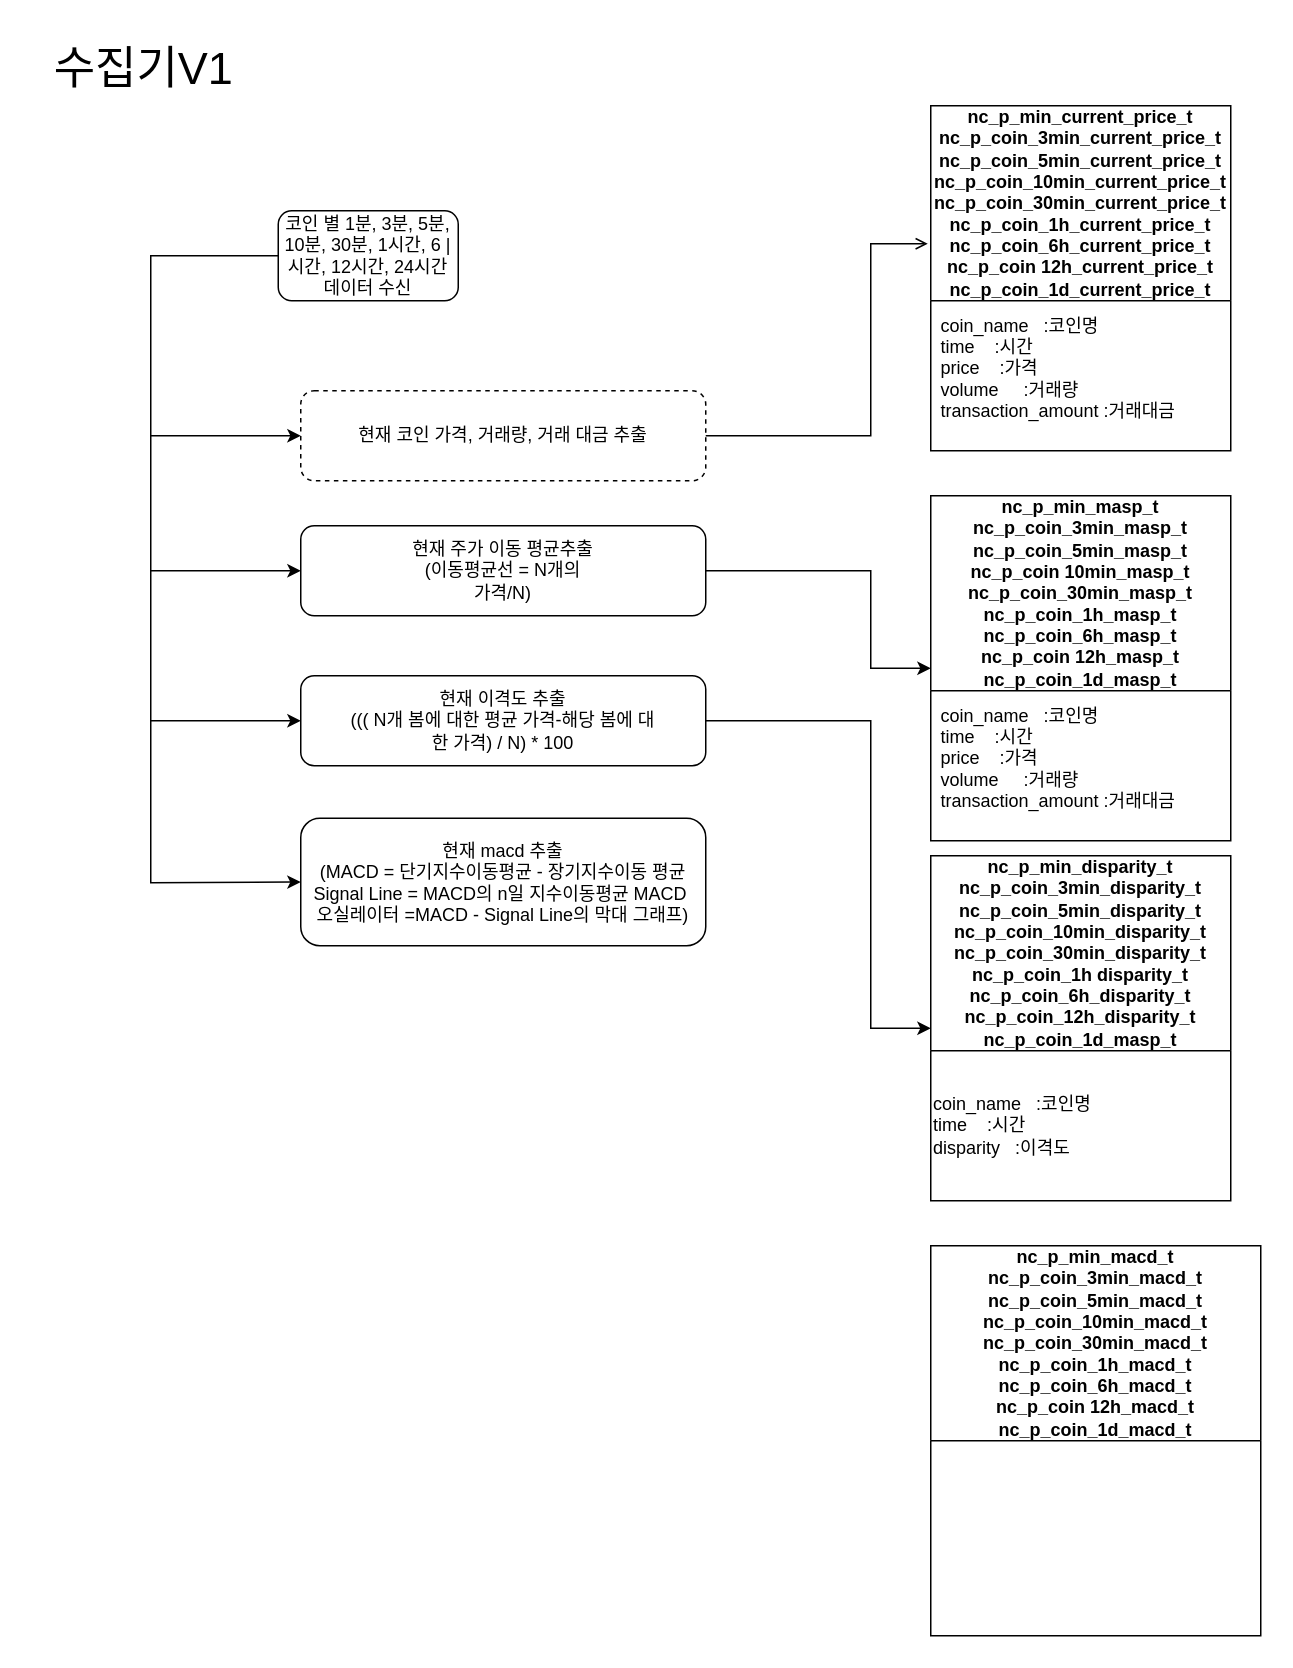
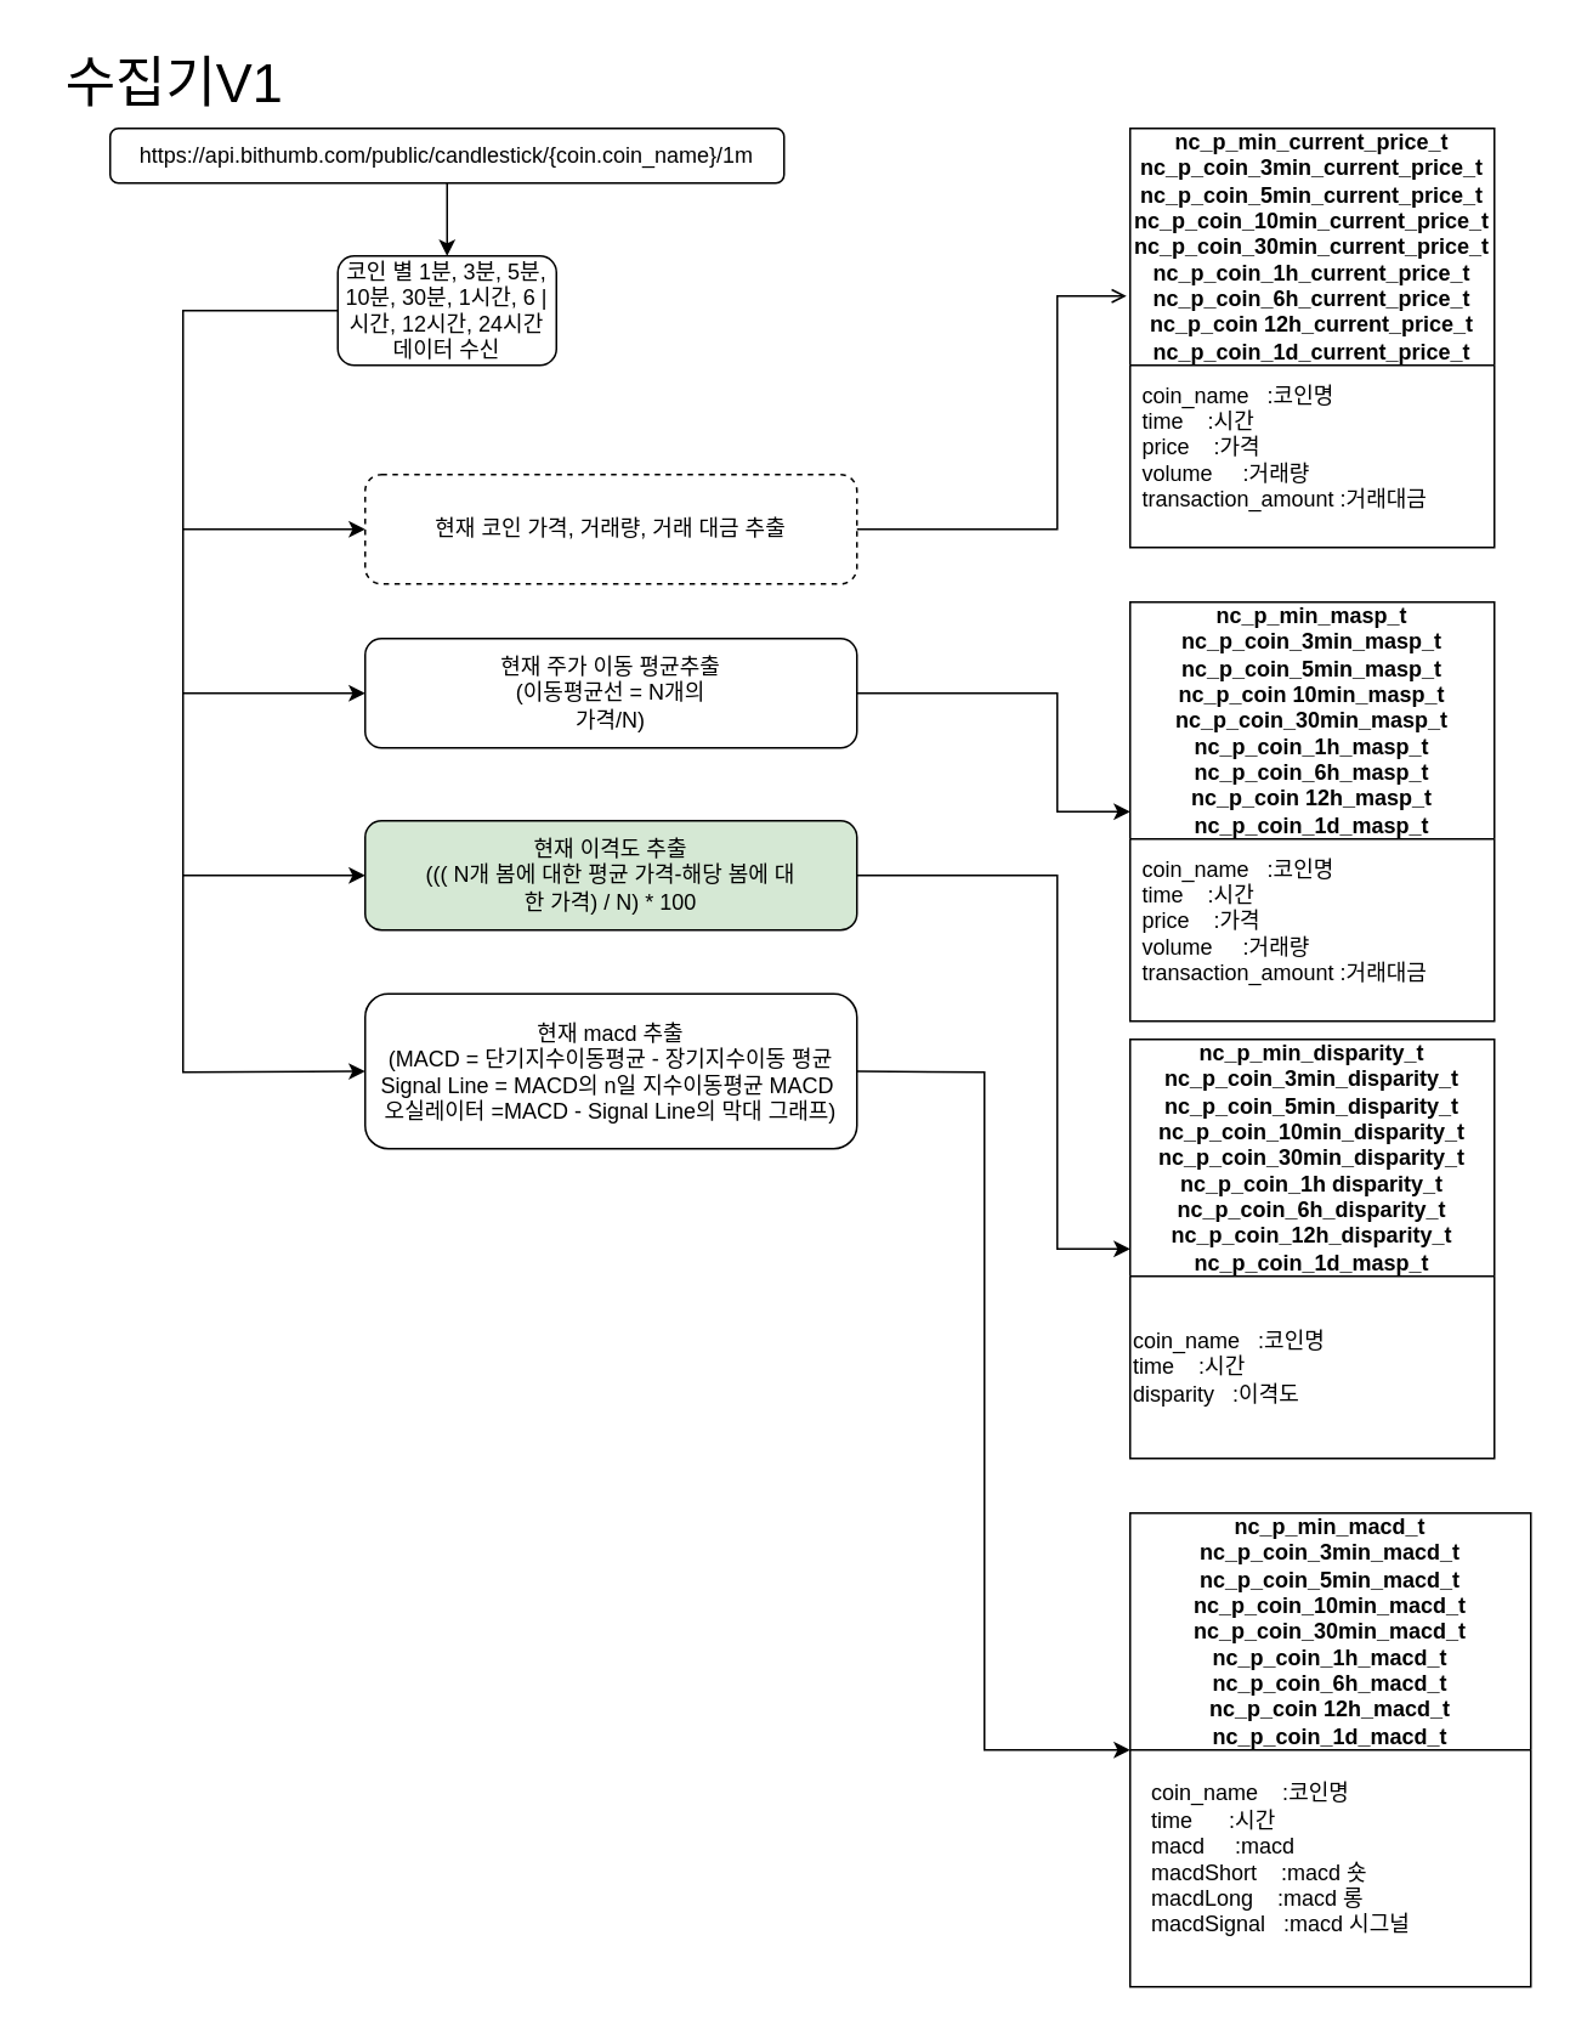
+ <mxCell id="3" value="https://api.bithumb.com/public/candlestick/{coin.coin_name}/1m" style="rounded=1;whiteSpace=wrap;html=1;" vertex="1" parent="1"><mxGeometry x="60" y="70" width="370" height="30" as="geometry" /></mxCell>
+ <mxCell id="17" value="" style="endArrow=classic;html=1;rounded=0;exitX=0.5;exitY=1;exitDx=0;exitDy=0;" edge="1" parent="1" source="3" target="4"><mxGeometry width="50" height="50" relative="1" as="geometry"><mxPoint x="410" y="460" as="sourcePoint" /><mxPoint x="460" y="410" as="targetPoint" /></mxGeometry></mxCell>
- <mxCell id="7" value="&lt;div&gt;현재 이격도 추출&lt;/div&gt;&lt;div&gt;((( N개 봄에 대한 평균 가격-해당 봄에 대&lt;/div&gt;&lt;div&gt;한 가격) / N) * 100&lt;/div&gt;" style="rounded=1;whiteSpace=wrap;html=1;" vertex="1" parent="1"><mxGeometry x="200" y="450" width="270" height="60" as="geometry" /></mxCell>
+ <mxCell id="7" value="&lt;div&gt;현재 이격도 추출&lt;/div&gt;&lt;div&gt;((( N개 봄에 대한 평균 가격-해당 봄에 대&lt;/div&gt;&lt;div&gt;한 가격) / N) * 100&lt;/div&gt;" style="rounded=1;whiteSpace=wrap;html=1;fillColor=#d5e8d4;" vertex="1" parent="1"><mxGeometry x="200" y="450" width="270" height="60" as="geometry" /></mxCell>
+ <mxCell id="25" value="" style="endArrow=classic;html=1;rounded=0;entryX=0;entryY=0.5;entryDx=0;entryDy=0;exitX=1;exitY=0.5;exitDx=0;exitDy=0;" edge="1" parent="1" source="8" target="15"><mxGeometry width="50" height="50" relative="1" as="geometry"><mxPoint x="410" y="760" as="sourcePoint" /><mxPoint x="460" y="710" as="targetPoint" /><Array as="points"><mxPoint x="540" y="588" /><mxPoint x="540" y="960" /></Array></mxGeometry></mxCell>
+ <mxCell id="16" value="&lt;div&gt;coin_name &lt;span style=&quot;white-space: pre;&quot;&gt; &lt;/span&gt;&lt;span style=&quot;white-space: pre;&quot;&gt; &lt;/span&gt;&lt;span style=&quot;&quot;&gt; &lt;/span&gt;&lt;span style=&quot;&quot;&gt; &lt;/span&gt;&lt;span style=&quot;&quot;&gt; &lt;/span&gt;&lt;span style=&quot;&quot;&gt; &lt;/span&gt;:&lt;span style=&quot;background-color: initial;&quot;&gt;코인명&lt;/span&gt;&lt;/div&gt;&lt;div&gt;time&amp;nbsp;&lt;span style=&quot;&quot;&gt; &lt;span style=&quot;white-space: pre;&quot;&gt; &lt;/span&gt;&lt;span style=&quot;white-space: pre;&quot;&gt; &lt;/span&gt;&lt;span style=&quot;white-space: pre;&quot;&gt; &lt;/span&gt;&lt;span style=&quot;&quot;&gt; &lt;/span&gt;&lt;span style=&quot;&quot;&gt; &lt;/span&gt;&lt;span style=&quot;&quot;&gt; &lt;/span&gt;&lt;/span&gt;&lt;span style=&quot;&quot;&gt; &lt;/span&gt;&lt;span style=&quot;&quot;&gt; &lt;/span&gt;:&lt;span style=&quot;background-color: initial;&quot;&gt;시간&lt;/span&gt;&lt;/div&gt;&lt;div&gt;macd&lt;span style=&quot;&quot;&gt; &lt;span style=&quot;white-space: pre;&quot;&gt; &lt;/span&gt;&lt;span style=&quot;white-space: pre;&quot;&gt; &lt;/span&gt;&lt;span style=&quot;white-space: pre;&quot;&gt; &lt;/span&gt;&lt;span style=&quot;&quot;&gt; &lt;/span&gt;&lt;span style=&quot;&quot;&gt; &lt;/span&gt;&lt;span style=&quot;&quot;&gt; &lt;/span&gt;&lt;/span&gt;&lt;span style=&quot;&quot;&gt; &lt;/span&gt;&lt;span style=&quot;&quot;&gt; &lt;/span&gt;:macd&lt;/div&gt;&lt;div&gt;macdShort &lt;span style=&quot;white-space: pre;&quot;&gt; &lt;/span&gt;&lt;span style=&quot;white-space: pre;&quot;&gt; &lt;/span&gt;&amp;nbsp;:macd 숏&amp;nbsp;&lt;span style=&quot;&quot;&gt; &lt;/span&gt;&lt;span style=&quot;&quot;&gt; &lt;/span&gt;&amp;nbsp;&lt;/div&gt;&lt;div&gt;&lt;span style=&quot;background-color: initial;&quot;&gt;macdLong &lt;span style=&quot;white-space: pre;&quot;&gt; &lt;/span&gt;&lt;span style=&quot;white-space: pre;&quot;&gt; &lt;/span&gt;&amp;nbsp;:macd 롱&lt;/span&gt;&lt;/div&gt;&lt;div&gt;macdSignal&lt;span style=&quot;white-space: pre;&quot;&gt; &lt;/span&gt;&lt;span style=&quot;white-space: pre;&quot;&gt; &lt;/span&gt;&amp;nbsp;:macd 시그널&lt;br&gt;&lt;/div&gt;" style="text;html=1;align=left;verticalAlign=middle;resizable=0;points=[];autosize=1;strokeColor=none;fillColor=none;" vertex="1" parent="15"><mxGeometry x="10" y="140" width="210" height="100" as="geometry" /></mxCell>
